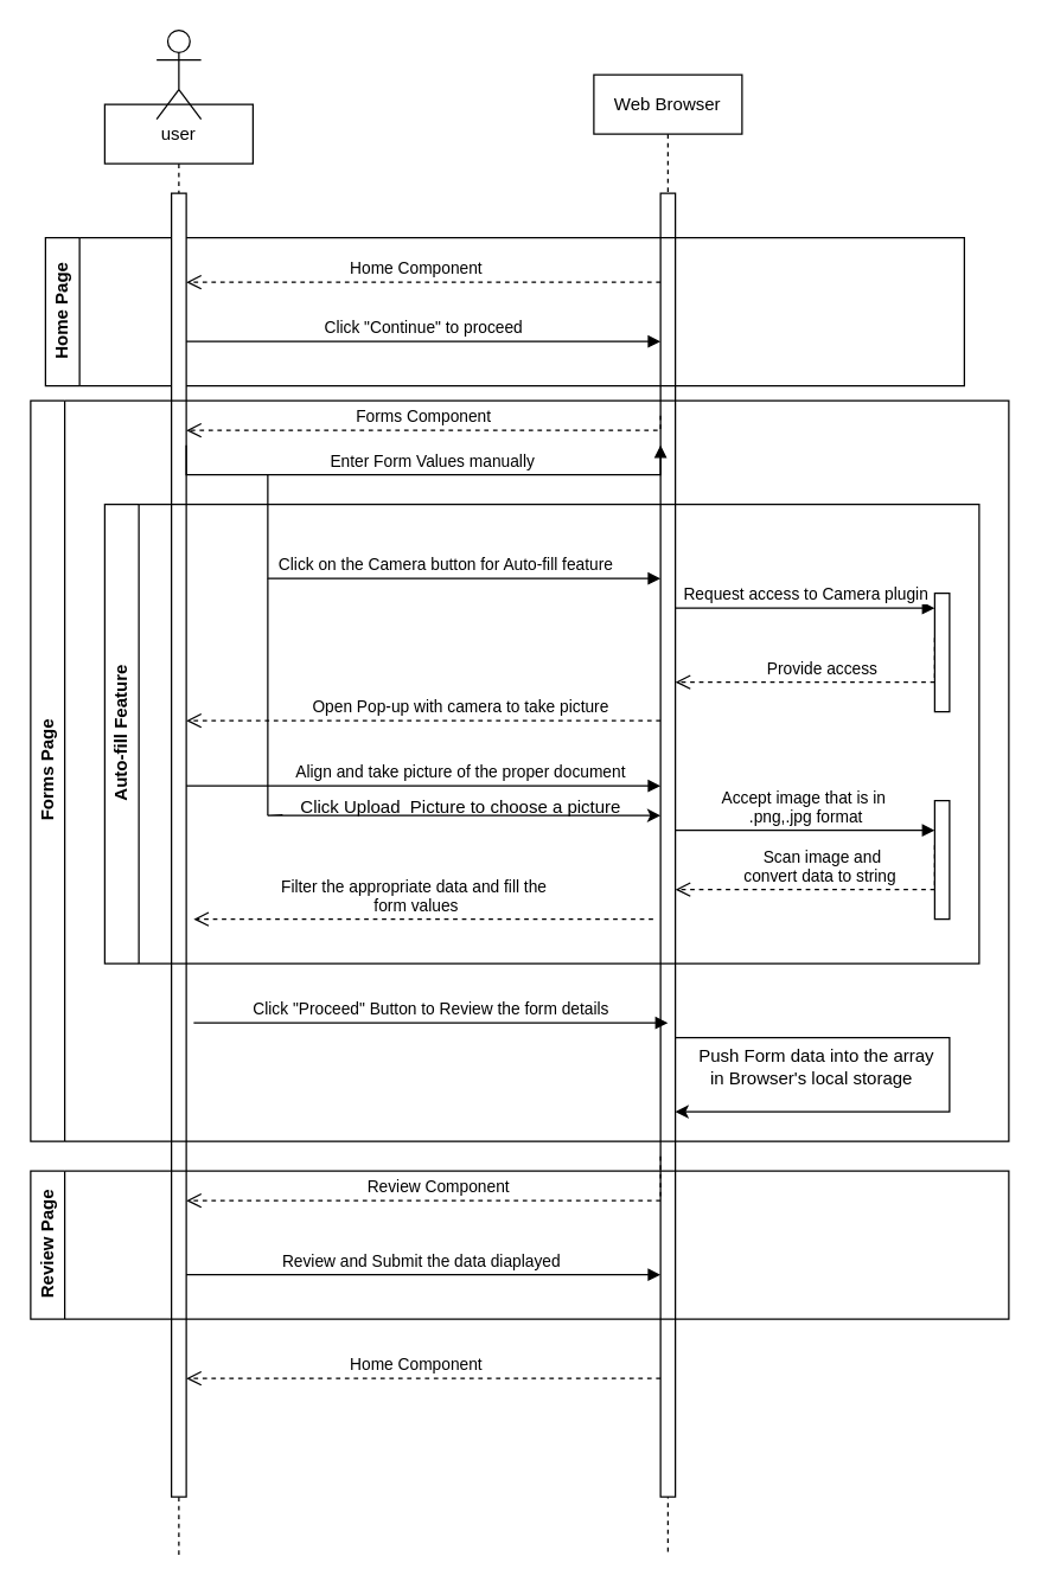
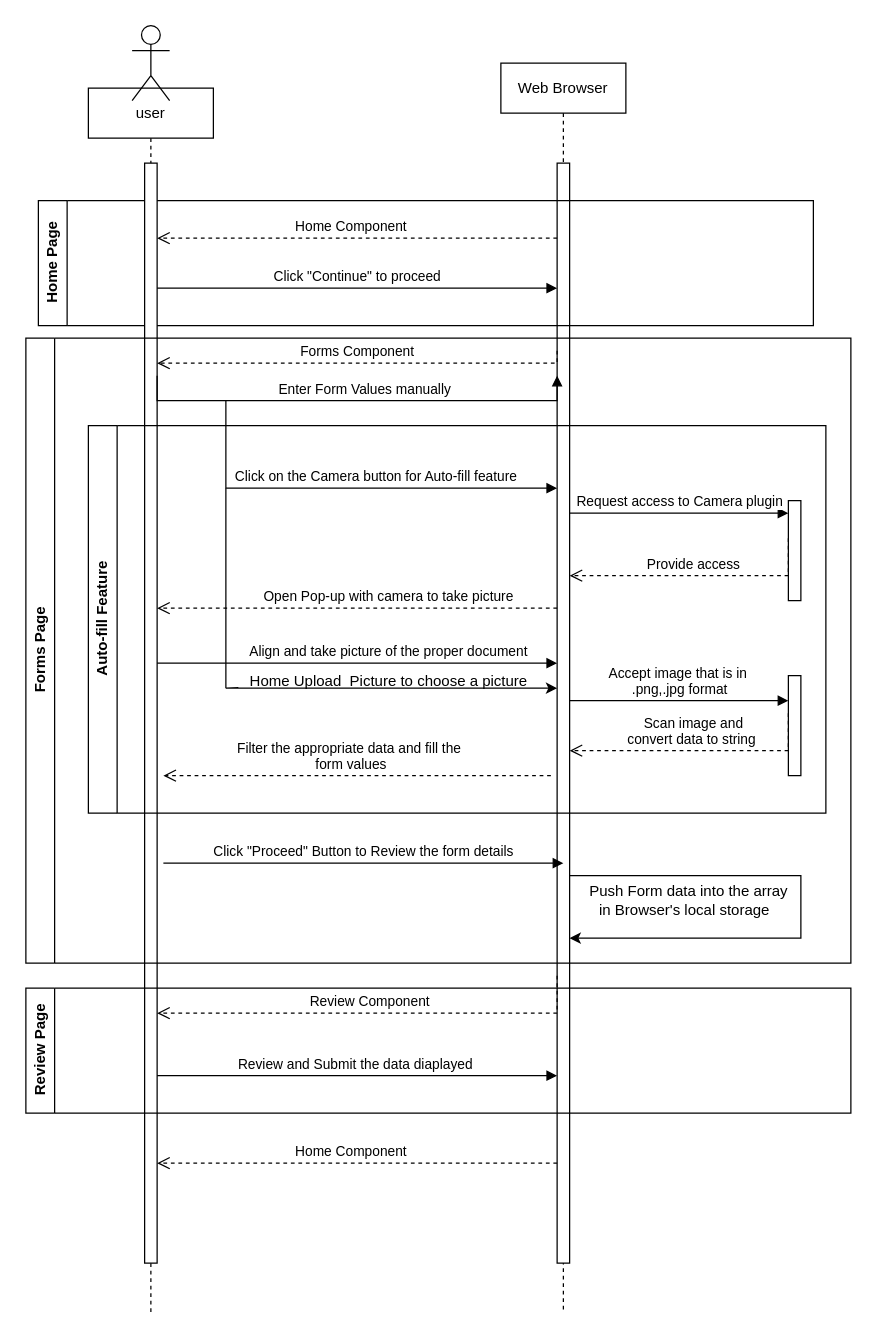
- <mxCell id="33" value="Click Upload&amp;nbsp; Picture to choose a picture" style="text;html=1;align=center;verticalAlign=middle;resizable=0;points=[];autosize=1;strokeColor=none;fillColor=none;" vertex="1" parent="1"><mxGeometry x="190" y="530" width="240" height="30" as="geometry" /></mxCell>
+ <mxCell id="33" value="Home Upload&amp;nbsp; Picture to choose a picture" style="text;html=1;align=center;verticalAlign=middle;resizable=0;points=[];autosize=1;strokeColor=none;fillColor=none;" vertex="1" parent="1"><mxGeometry x="190" y="530" width="240" height="30" as="geometry" /></mxCell>
